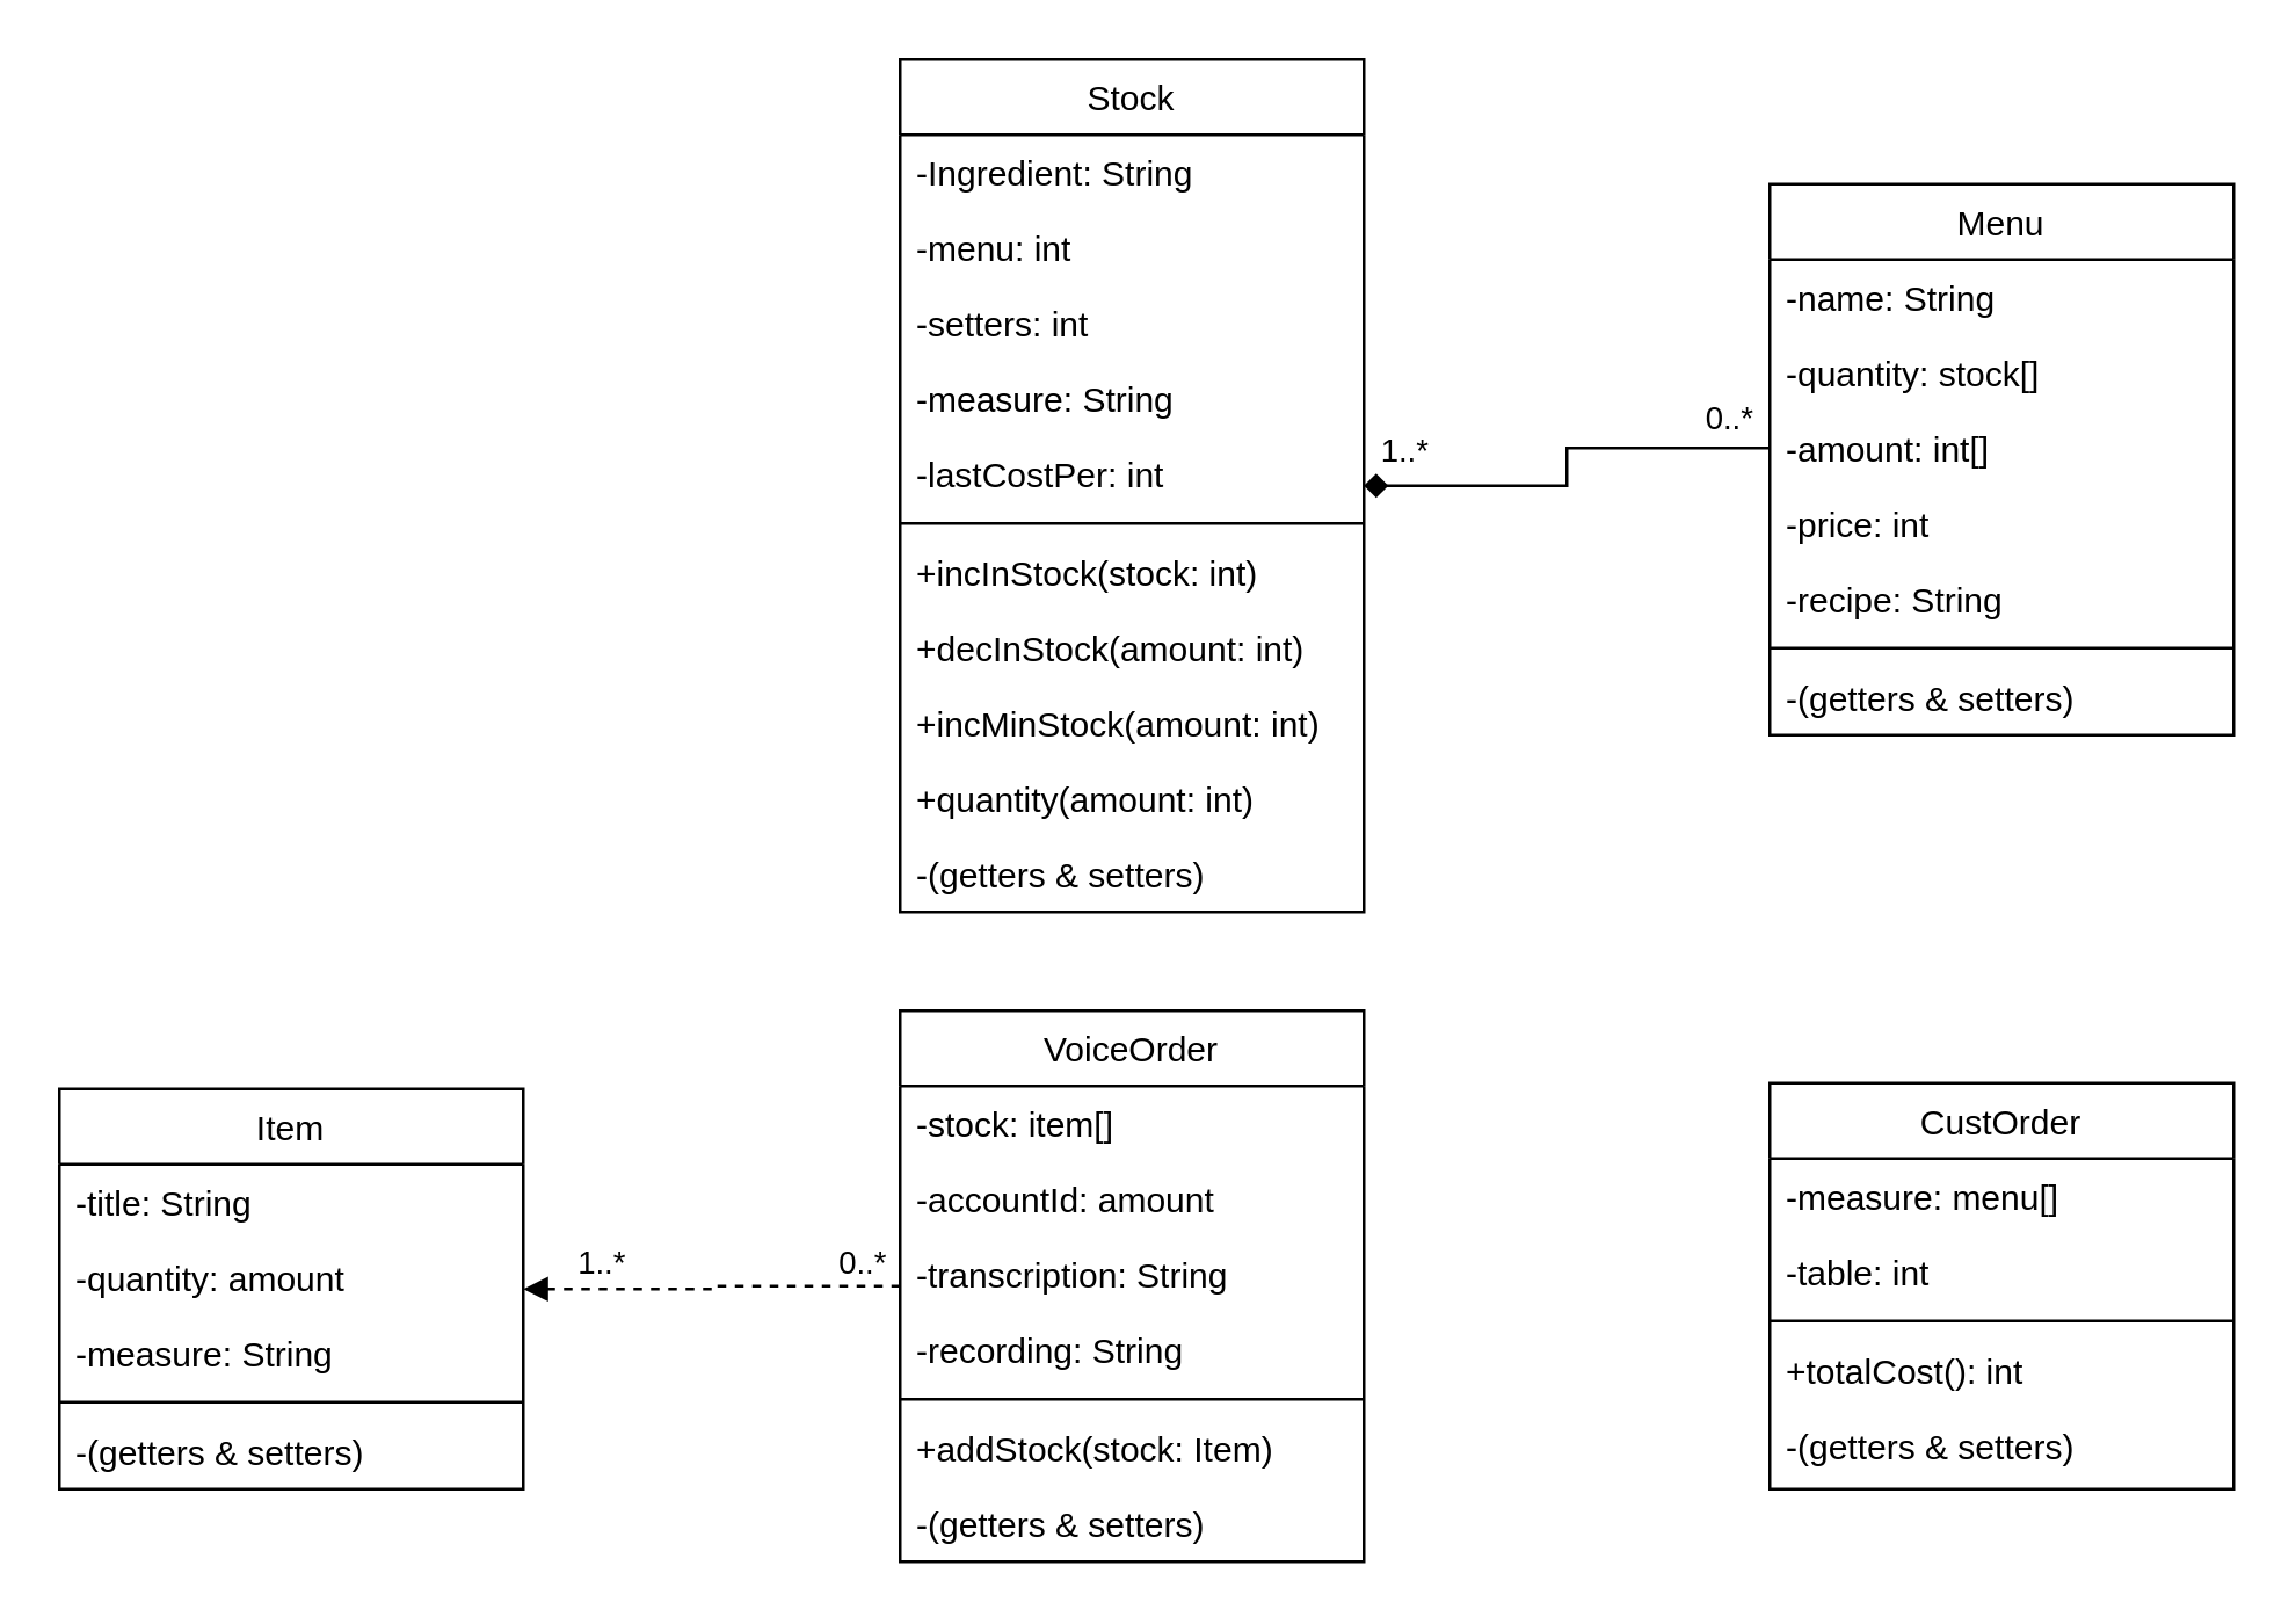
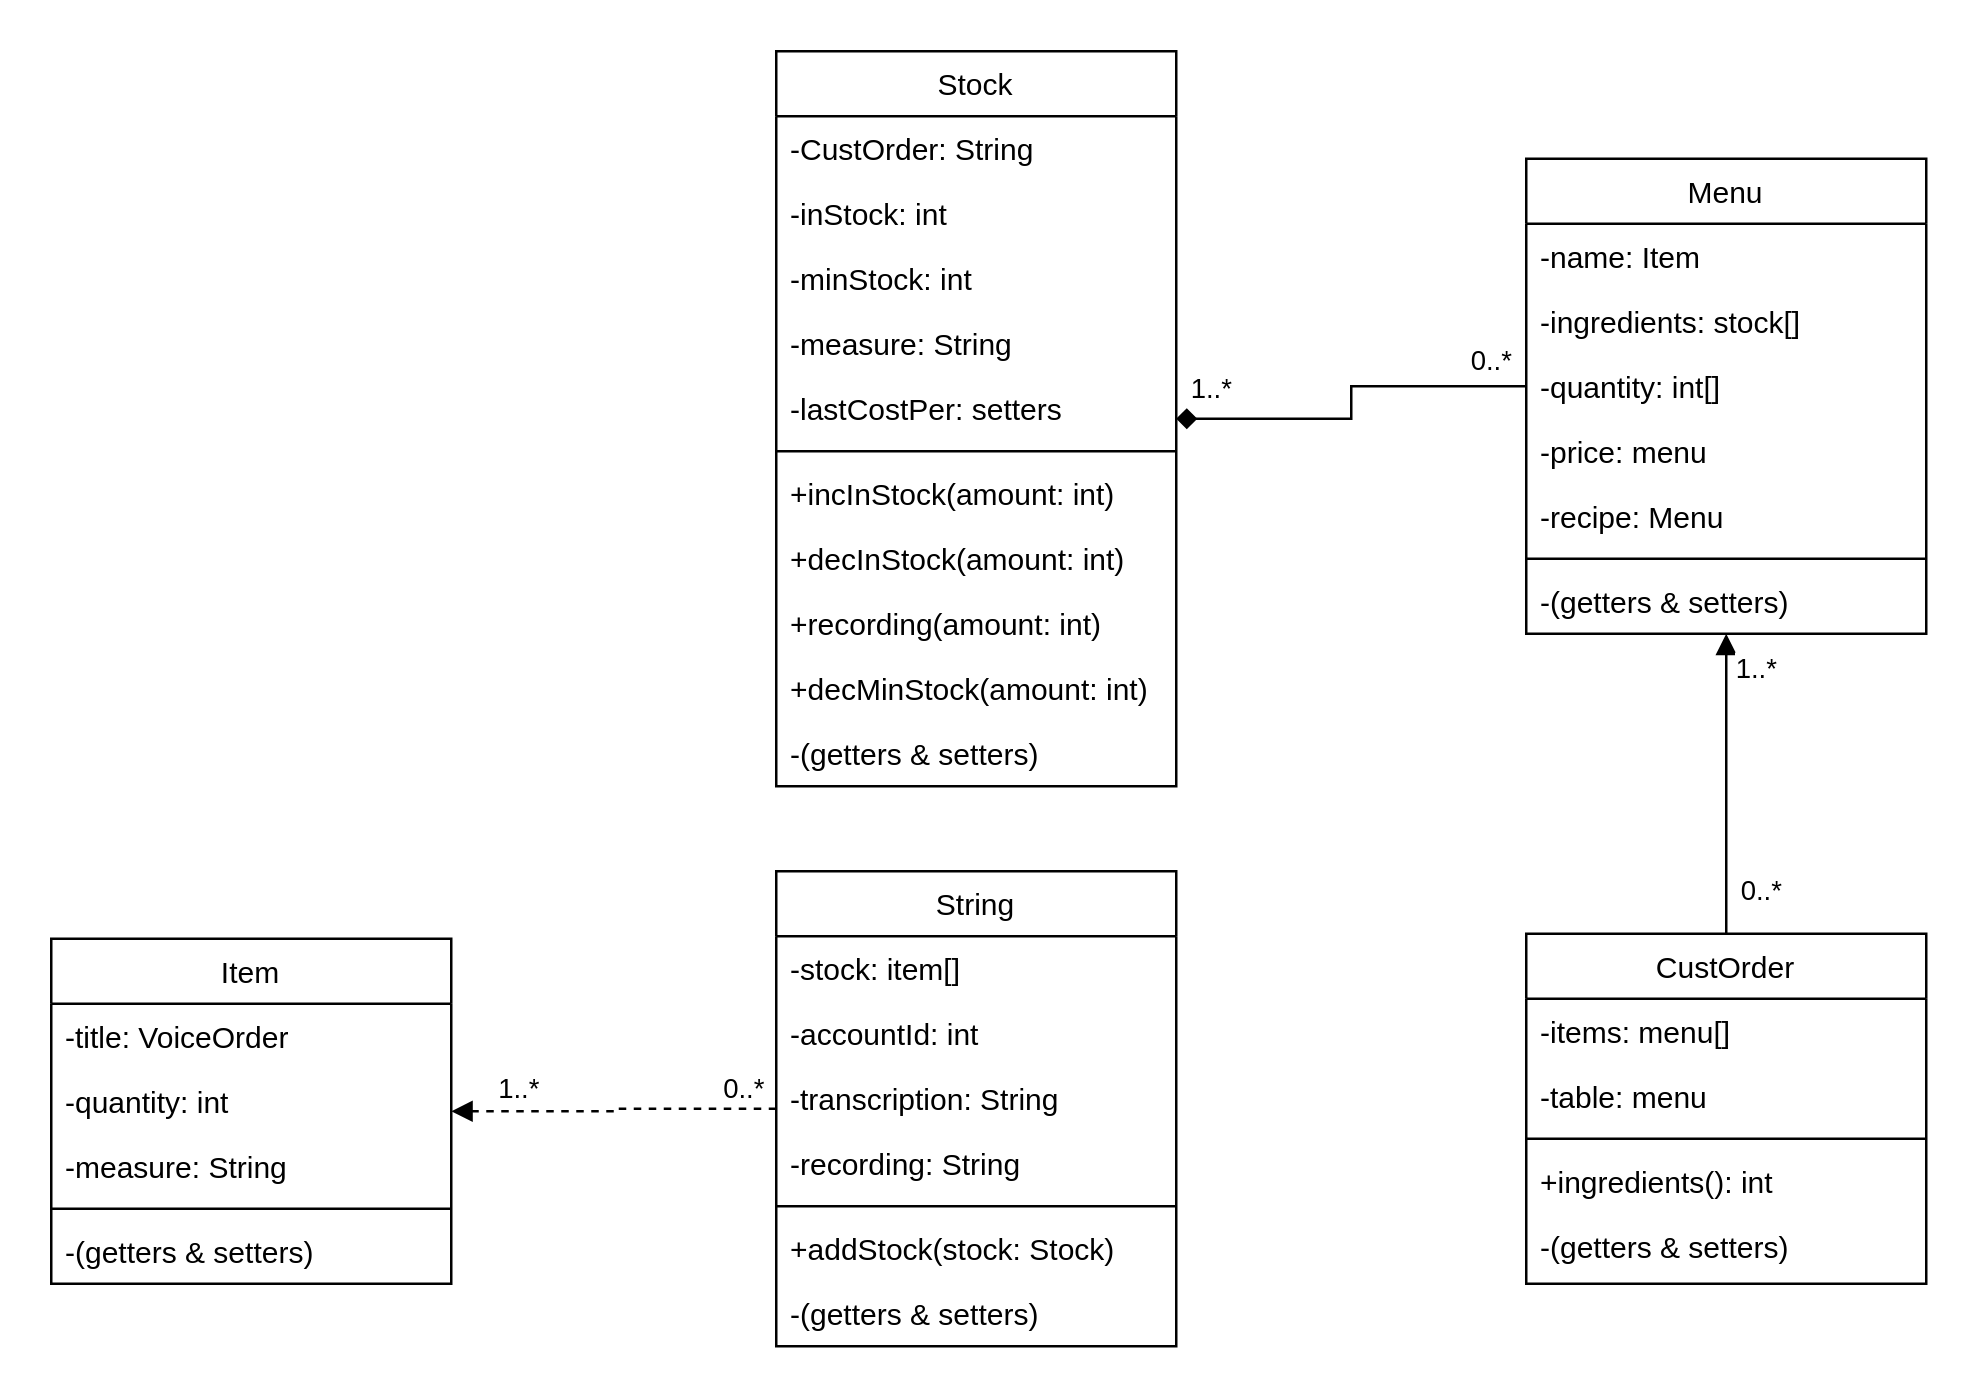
- <mxCell id="3" value="-Ingredient: String" style="text;align=left;verticalAlign=top;spacingLeft=4;spacingRight=4;overflow=hidden;rotatable=0;points=[[0,0.5],[1,0.5]];portConstraint=eastwest;" vertex="1" parent="2"><mxGeometry y="26" width="160" height="26" as="geometry" /></mxCell>
+ <mxCell id="3" value="-CustOrder: String" style="text;align=left;verticalAlign=top;spacingLeft=4;spacingRight=4;overflow=hidden;rotatable=0;points=[[0,0.5],[1,0.5]];portConstraint=eastwest;" vertex="1" parent="2"><mxGeometry y="26" width="160" height="26" as="geometry" /></mxCell>
- <mxCell id="4" value="-menu: int" style="text;align=left;verticalAlign=top;spacingLeft=4;spacingRight=4;overflow=hidden;rotatable=0;points=[[0,0.5],[1,0.5]];portConstraint=eastwest;rounded=0;shadow=0;html=0;" vertex="1" parent="2"><mxGeometry y="52" width="160" height="26" as="geometry" /></mxCell>
+ <mxCell id="4" value="-inStock: int" style="text;align=left;verticalAlign=top;spacingLeft=4;spacingRight=4;overflow=hidden;rotatable=0;points=[[0,0.5],[1,0.5]];portConstraint=eastwest;rounded=0;shadow=0;html=0;" vertex="1" parent="2"><mxGeometry y="52" width="160" height="26" as="geometry" /></mxCell>
- <mxCell id="32" value="-name: String" style="text;align=left;verticalAlign=top;spacingLeft=4;spacingRight=4;overflow=hidden;rotatable=0;points=[[0,0.5],[1,0.5]];portConstraint=eastwest;" vertex="1" parent="31"><mxGeometry y="26" width="160" height="26" as="geometry" /></mxCell>
+ <mxCell id="32" value="-name: Item" style="text;align=left;verticalAlign=top;spacingLeft=4;spacingRight=4;overflow=hidden;rotatable=0;points=[[0,0.5],[1,0.5]];portConstraint=eastwest;" vertex="1" parent="31"><mxGeometry y="26" width="160" height="26" as="geometry" /></mxCell>
- <mxCell id="5" value="-setters: int" style="text;align=left;verticalAlign=top;spacingLeft=4;spacingRight=4;overflow=hidden;rotatable=0;points=[[0,0.5],[1,0.5]];portConstraint=eastwest;rounded=0;shadow=0;html=0;" vertex="1" parent="2"><mxGeometry y="78" width="160" height="26" as="geometry" /></mxCell>
+ <mxCell id="5" value="-minStock: int" style="text;align=left;verticalAlign=top;spacingLeft=4;spacingRight=4;overflow=hidden;rotatable=0;points=[[0,0.5],[1,0.5]];portConstraint=eastwest;rounded=0;shadow=0;html=0;" vertex="1" parent="2"><mxGeometry y="78" width="160" height="26" as="geometry" /></mxCell>
- <mxCell id="33" value="-quantity: stock[]" style="text;align=left;verticalAlign=top;spacingLeft=4;spacingRight=4;overflow=hidden;rotatable=0;points=[[0,0.5],[1,0.5]];portConstraint=eastwest;rounded=0;shadow=0;html=0;" vertex="1" parent="31"><mxGeometry y="52" width="160" height="26" as="geometry" /></mxCell>
+ <mxCell id="33" value="-ingredients: stock[]" style="text;align=left;verticalAlign=top;spacingLeft=4;spacingRight=4;overflow=hidden;rotatable=0;points=[[0,0.5],[1,0.5]];portConstraint=eastwest;rounded=0;shadow=0;html=0;" vertex="1" parent="31"><mxGeometry y="52" width="160" height="26" as="geometry" /></mxCell>
- <mxCell id="34" value="-amount: int[]" style="text;align=left;verticalAlign=top;spacingLeft=4;spacingRight=4;overflow=hidden;rotatable=0;points=[[0,0.5],[1,0.5]];portConstraint=eastwest;rounded=0;shadow=0;html=0;" vertex="1" parent="31"><mxGeometry y="78" width="160" height="26" as="geometry" /></mxCell>
+ <mxCell id="34" value="-quantity: int[]" style="text;align=left;verticalAlign=top;spacingLeft=4;spacingRight=4;overflow=hidden;rotatable=0;points=[[0,0.5],[1,0.5]];portConstraint=eastwest;rounded=0;shadow=0;html=0;" vertex="1" parent="31"><mxGeometry y="78" width="160" height="26" as="geometry" /></mxCell>
- <mxCell id="7" value="-lastCostPer: int" style="text;align=left;verticalAlign=top;spacingLeft=4;spacingRight=4;overflow=hidden;rotatable=0;points=[[0,0.5],[1,0.5]];portConstraint=eastwest;rounded=0;shadow=0;html=0;" vertex="1" parent="2"><mxGeometry y="130" width="160" height="26" as="geometry" /></mxCell>
+ <mxCell id="7" value="-lastCostPer: setters" style="text;align=left;verticalAlign=top;spacingLeft=4;spacingRight=4;overflow=hidden;rotatable=0;points=[[0,0.5],[1,0.5]];portConstraint=eastwest;rounded=0;shadow=0;html=0;" vertex="1" parent="2"><mxGeometry y="130" width="160" height="26" as="geometry" /></mxCell>
- <mxCell id="35" value="-price: int" style="text;align=left;verticalAlign=top;spacingLeft=4;spacingRight=4;overflow=hidden;rotatable=0;points=[[0,0.5],[1,0.5]];portConstraint=eastwest;rounded=0;shadow=0;html=0;" vertex="1" parent="31"><mxGeometry y="104" width="160" height="26" as="geometry" /></mxCell>
+ <mxCell id="35" value="-price: menu" style="text;align=left;verticalAlign=top;spacingLeft=4;spacingRight=4;overflow=hidden;rotatable=0;points=[[0,0.5],[1,0.5]];portConstraint=eastwest;rounded=0;shadow=0;html=0;" vertex="1" parent="31"><mxGeometry y="104" width="160" height="26" as="geometry" /></mxCell>
- <mxCell id="9" value="+incInStock(stock: int)" style="text;align=left;verticalAlign=top;spacingLeft=4;spacingRight=4;overflow=hidden;rotatable=0;points=[[0,0.5],[1,0.5]];portConstraint=eastwest;" vertex="1" parent="2"><mxGeometry y="164" width="160" height="26" as="geometry" /></mxCell>
+ <mxCell id="9" value="+incInStock(amount: int)" style="text;align=left;verticalAlign=top;spacingLeft=4;spacingRight=4;overflow=hidden;rotatable=0;points=[[0,0.5],[1,0.5]];portConstraint=eastwest;" vertex="1" parent="2"><mxGeometry y="164" width="160" height="26" as="geometry" /></mxCell>
- <mxCell id="36" value="-recipe: String" style="text;align=left;verticalAlign=top;spacingLeft=4;spacingRight=4;overflow=hidden;rotatable=0;points=[[0,0.5],[1,0.5]];portConstraint=eastwest;rounded=0;shadow=0;html=0;" vertex="1" parent="31"><mxGeometry y="130" width="160" height="26" as="geometry" /></mxCell>
+ <mxCell id="36" value="-recipe: Menu" style="text;align=left;verticalAlign=top;spacingLeft=4;spacingRight=4;overflow=hidden;rotatable=0;points=[[0,0.5],[1,0.5]];portConstraint=eastwest;rounded=0;shadow=0;html=0;" vertex="1" parent="31"><mxGeometry y="130" width="160" height="26" as="geometry" /></mxCell>
- <mxCell id="11" value="+incMinStock(amount: int)" style="text;align=left;verticalAlign=top;spacingLeft=4;spacingRight=4;overflow=hidden;rotatable=0;points=[[0,0.5],[1,0.5]];portConstraint=eastwest;" vertex="1" parent="2"><mxGeometry y="216" width="160" height="26" as="geometry" /></mxCell>
+ <mxCell id="11" value="+recording(amount: int)" style="text;align=left;verticalAlign=top;spacingLeft=4;spacingRight=4;overflow=hidden;rotatable=0;points=[[0,0.5],[1,0.5]];portConstraint=eastwest;" vertex="1" parent="2"><mxGeometry y="216" width="160" height="26" as="geometry" /></mxCell>
- <mxCell id="12" value="+quantity(amount: int)" style="text;align=left;verticalAlign=top;spacingLeft=4;spacingRight=4;overflow=hidden;rotatable=0;points=[[0,0.5],[1,0.5]];portConstraint=eastwest;" vertex="1" parent="2"><mxGeometry y="242" width="160" height="26" as="geometry" /></mxCell>
+ <mxCell id="12" value="+decMinStock(amount: int)" style="text;align=left;verticalAlign=top;spacingLeft=4;spacingRight=4;overflow=hidden;rotatable=0;points=[[0,0.5],[1,0.5]];portConstraint=eastwest;" vertex="1" parent="2"><mxGeometry y="242" width="160" height="26" as="geometry" /></mxCell>
+ <mxCell id="39" style="edgeStyle=orthogonalEdgeStyle;rounded=0;orthogonalLoop=1;jettySize=auto;html=1;endArrow=block;endFill=1;startArrow=none;startFill=0;" edge="1" parent="1" source="42" target="31"><mxGeometry relative="1" as="geometry"><Array as="points"><mxPoint x="690" y="313" /><mxPoint x="690" y="313" /></Array></mxGeometry></mxCell>
+ <mxCell id="40" value="0..*" style="edgeLabel;html=1;align=center;verticalAlign=middle;resizable=0;points=[];" vertex="1" connectable="0" parent="39"><mxGeometry x="-0.694" y="2" relative="1" as="geometry"><mxPoint x="15" as="offset" /></mxGeometry></mxCell>
+ <mxCell id="41" value="1..*" style="edgeLabel;html=1;align=center;verticalAlign=middle;resizable=0;points=[];" vertex="1" connectable="0" parent="39"><mxGeometry x="0.822" y="1" relative="1" as="geometry"><mxPoint x="12" y="2" as="offset" /></mxGeometry></mxCell>
- <mxCell id="14" value="VoiceOrder" style="swimlane;fontStyle=0;align=center;verticalAlign=top;childLayout=stackLayout;horizontal=1;startSize=26;horizontalStack=0;resizeParent=1;resizeLast=0;collapsible=1;marginBottom=0;rounded=0;shadow=0;strokeWidth=1;" vertex="1" parent="1"><mxGeometry x="310" y="348" width="160" height="190" as="geometry"><mxRectangle x="210" y="680" width="160" height="26" as="alternateBounds" /></mxGeometry></mxCell>
+ <mxCell id="14" value="String" style="swimlane;fontStyle=0;align=center;verticalAlign=top;childLayout=stackLayout;horizontal=1;startSize=26;horizontalStack=0;resizeParent=1;resizeLast=0;collapsible=1;marginBottom=0;rounded=0;shadow=0;strokeWidth=1;" vertex="1" parent="1"><mxGeometry x="310" y="348" width="160" height="190" as="geometry"><mxRectangle x="210" y="680" width="160" height="26" as="alternateBounds" /></mxGeometry></mxCell>
- <mxCell id="43" value="-measure: menu[]" style="text;align=left;verticalAlign=top;spacingLeft=4;spacingRight=4;overflow=hidden;rotatable=0;points=[[0,0.5],[1,0.5]];portConstraint=eastwest;" vertex="1" parent="42"><mxGeometry y="26" width="160" height="26" as="geometry" /></mxCell>
+ <mxCell id="43" value="-items: menu[]" style="text;align=left;verticalAlign=top;spacingLeft=4;spacingRight=4;overflow=hidden;rotatable=0;points=[[0,0.5],[1,0.5]];portConstraint=eastwest;" vertex="1" parent="42"><mxGeometry y="26" width="160" height="26" as="geometry" /></mxCell>
- <mxCell id="16" value="-accountId: amount" style="text;align=left;verticalAlign=top;spacingLeft=4;spacingRight=4;overflow=hidden;rotatable=0;points=[[0,0.5],[1,0.5]];portConstraint=eastwest;rounded=0;shadow=0;html=0;" vertex="1" parent="14"><mxGeometry y="52" width="160" height="26" as="geometry" /></mxCell>
+ <mxCell id="16" value="-accountId: int" style="text;align=left;verticalAlign=top;spacingLeft=4;spacingRight=4;overflow=hidden;rotatable=0;points=[[0,0.5],[1,0.5]];portConstraint=eastwest;rounded=0;shadow=0;html=0;" vertex="1" parent="14"><mxGeometry y="52" width="160" height="26" as="geometry" /></mxCell>
- <mxCell id="23" value="-title: String" style="text;align=left;verticalAlign=top;spacingLeft=4;spacingRight=4;overflow=hidden;rotatable=0;points=[[0,0.5],[1,0.5]];portConstraint=eastwest;rounded=0;shadow=0;html=0;" vertex="1" parent="22"><mxGeometry y="26" width="160" height="26" as="geometry" /></mxCell>
+ <mxCell id="23" value="-title: VoiceOrder" style="text;align=left;verticalAlign=top;spacingLeft=4;spacingRight=4;overflow=hidden;rotatable=0;points=[[0,0.5],[1,0.5]];portConstraint=eastwest;rounded=0;shadow=0;html=0;" vertex="1" parent="22"><mxGeometry y="26" width="160" height="26" as="geometry" /></mxCell>
- <mxCell id="44" value="-table: int" style="text;align=left;verticalAlign=top;spacingLeft=4;spacingRight=4;overflow=hidden;rotatable=0;points=[[0,0.5],[1,0.5]];portConstraint=eastwest;rounded=0;shadow=0;html=0;" vertex="1" parent="42"><mxGeometry y="52" width="160" height="26" as="geometry" /></mxCell>
+ <mxCell id="44" value="-table: menu" style="text;align=left;verticalAlign=top;spacingLeft=4;spacingRight=4;overflow=hidden;rotatable=0;points=[[0,0.5],[1,0.5]];portConstraint=eastwest;rounded=0;shadow=0;html=0;" vertex="1" parent="42"><mxGeometry y="52" width="160" height="26" as="geometry" /></mxCell>
- <mxCell id="24" value="-quantity: amount" style="text;align=left;verticalAlign=top;spacingLeft=4;spacingRight=4;overflow=hidden;rotatable=0;points=[[0,0.5],[1,0.5]];portConstraint=eastwest;rounded=0;shadow=0;html=0;" vertex="1" parent="22"><mxGeometry y="52" width="160" height="26" as="geometry" /></mxCell>
+ <mxCell id="24" value="-quantity: int" style="text;align=left;verticalAlign=top;spacingLeft=4;spacingRight=4;overflow=hidden;rotatable=0;points=[[0,0.5],[1,0.5]];portConstraint=eastwest;rounded=0;shadow=0;html=0;" vertex="1" parent="22"><mxGeometry y="52" width="160" height="26" as="geometry" /></mxCell>
- <mxCell id="46" value="+totalCost(): int" style="text;align=left;verticalAlign=top;spacingLeft=4;spacingRight=4;overflow=hidden;rotatable=0;points=[[0,0.5],[1,0.5]];portConstraint=eastwest;" vertex="1" parent="42"><mxGeometry y="86" width="160" height="26" as="geometry" /></mxCell>
+ <mxCell id="46" value="+ingredients(): int" style="text;align=left;verticalAlign=top;spacingLeft=4;spacingRight=4;overflow=hidden;rotatable=0;points=[[0,0.5],[1,0.5]];portConstraint=eastwest;" vertex="1" parent="42"><mxGeometry y="86" width="160" height="26" as="geometry" /></mxCell>
- <mxCell id="20" value="+addStock(stock: Item)" style="text;align=left;verticalAlign=top;spacingLeft=4;spacingRight=4;overflow=hidden;rotatable=0;points=[[0,0.5],[1,0.5]];portConstraint=eastwest;" vertex="1" parent="14"><mxGeometry y="138" width="160" height="26" as="geometry" /></mxCell>
+ <mxCell id="20" value="+addStock(stock: Stock)" style="text;align=left;verticalAlign=top;spacingLeft=4;spacingRight=4;overflow=hidden;rotatable=0;points=[[0,0.5],[1,0.5]];portConstraint=eastwest;" vertex="1" parent="14"><mxGeometry y="138" width="160" height="26" as="geometry" /></mxCell>
